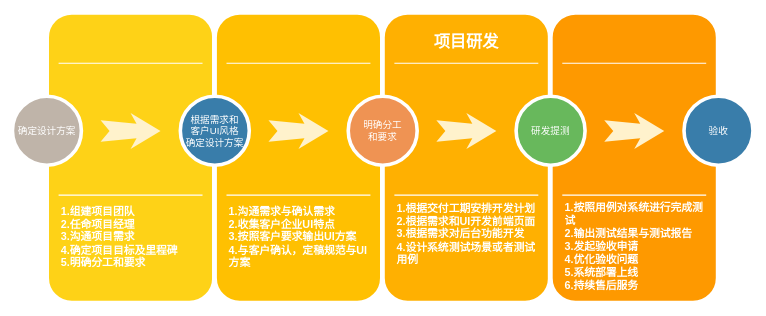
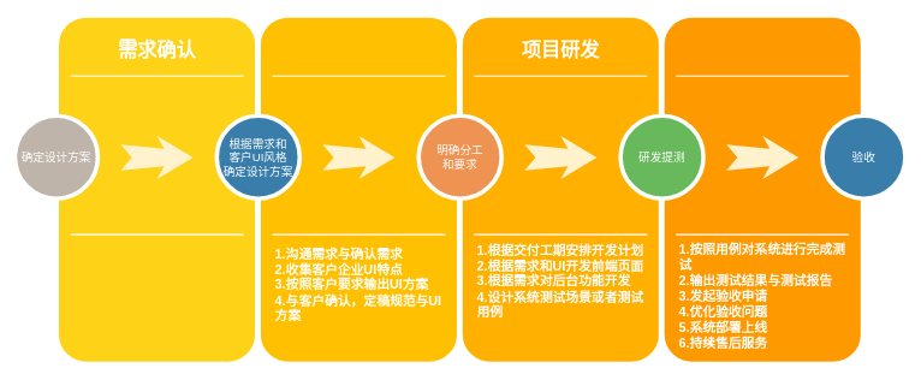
+ <mxCell id="3" value="需求确认" style="text;html=1;strokeColor=none;fillColor=none;align=center;verticalAlign=middle;whiteSpace=wrap;rounded=0;shadow=0;fontSize=27;fontColor=#FFFFFF;fontStyle=1" parent="1" vertex="1"><mxGeometry x="77" y="40" width="280" height="60" as="geometry" /></mxCell>
- <mxCell id="4" value="&lt;b&gt;&lt;font style=&quot;font-size: 18px;&quot;&gt;1.组建项目团队&lt;br&gt;2.任命项目经理&lt;br&gt;3.沟通项目需求&lt;br&gt;4.确定项目目标及里程碑&lt;br&gt;5.明确分工和要求&lt;br&gt;&lt;/font&gt;&lt;/b&gt;" style="text;html=1;strokeColor=none;fillColor=none;align=left;verticalAlign=top;whiteSpace=wrap;rounded=0;shadow=0;fontSize=14;fontColor=#FFFFFF;spacingLeft=22;spacingBottom=0;spacingRight=22;" parent="1" vertex="1"><mxGeometry x="77" y="335" width="280" height="160" as="geometry" /></mxCell>
